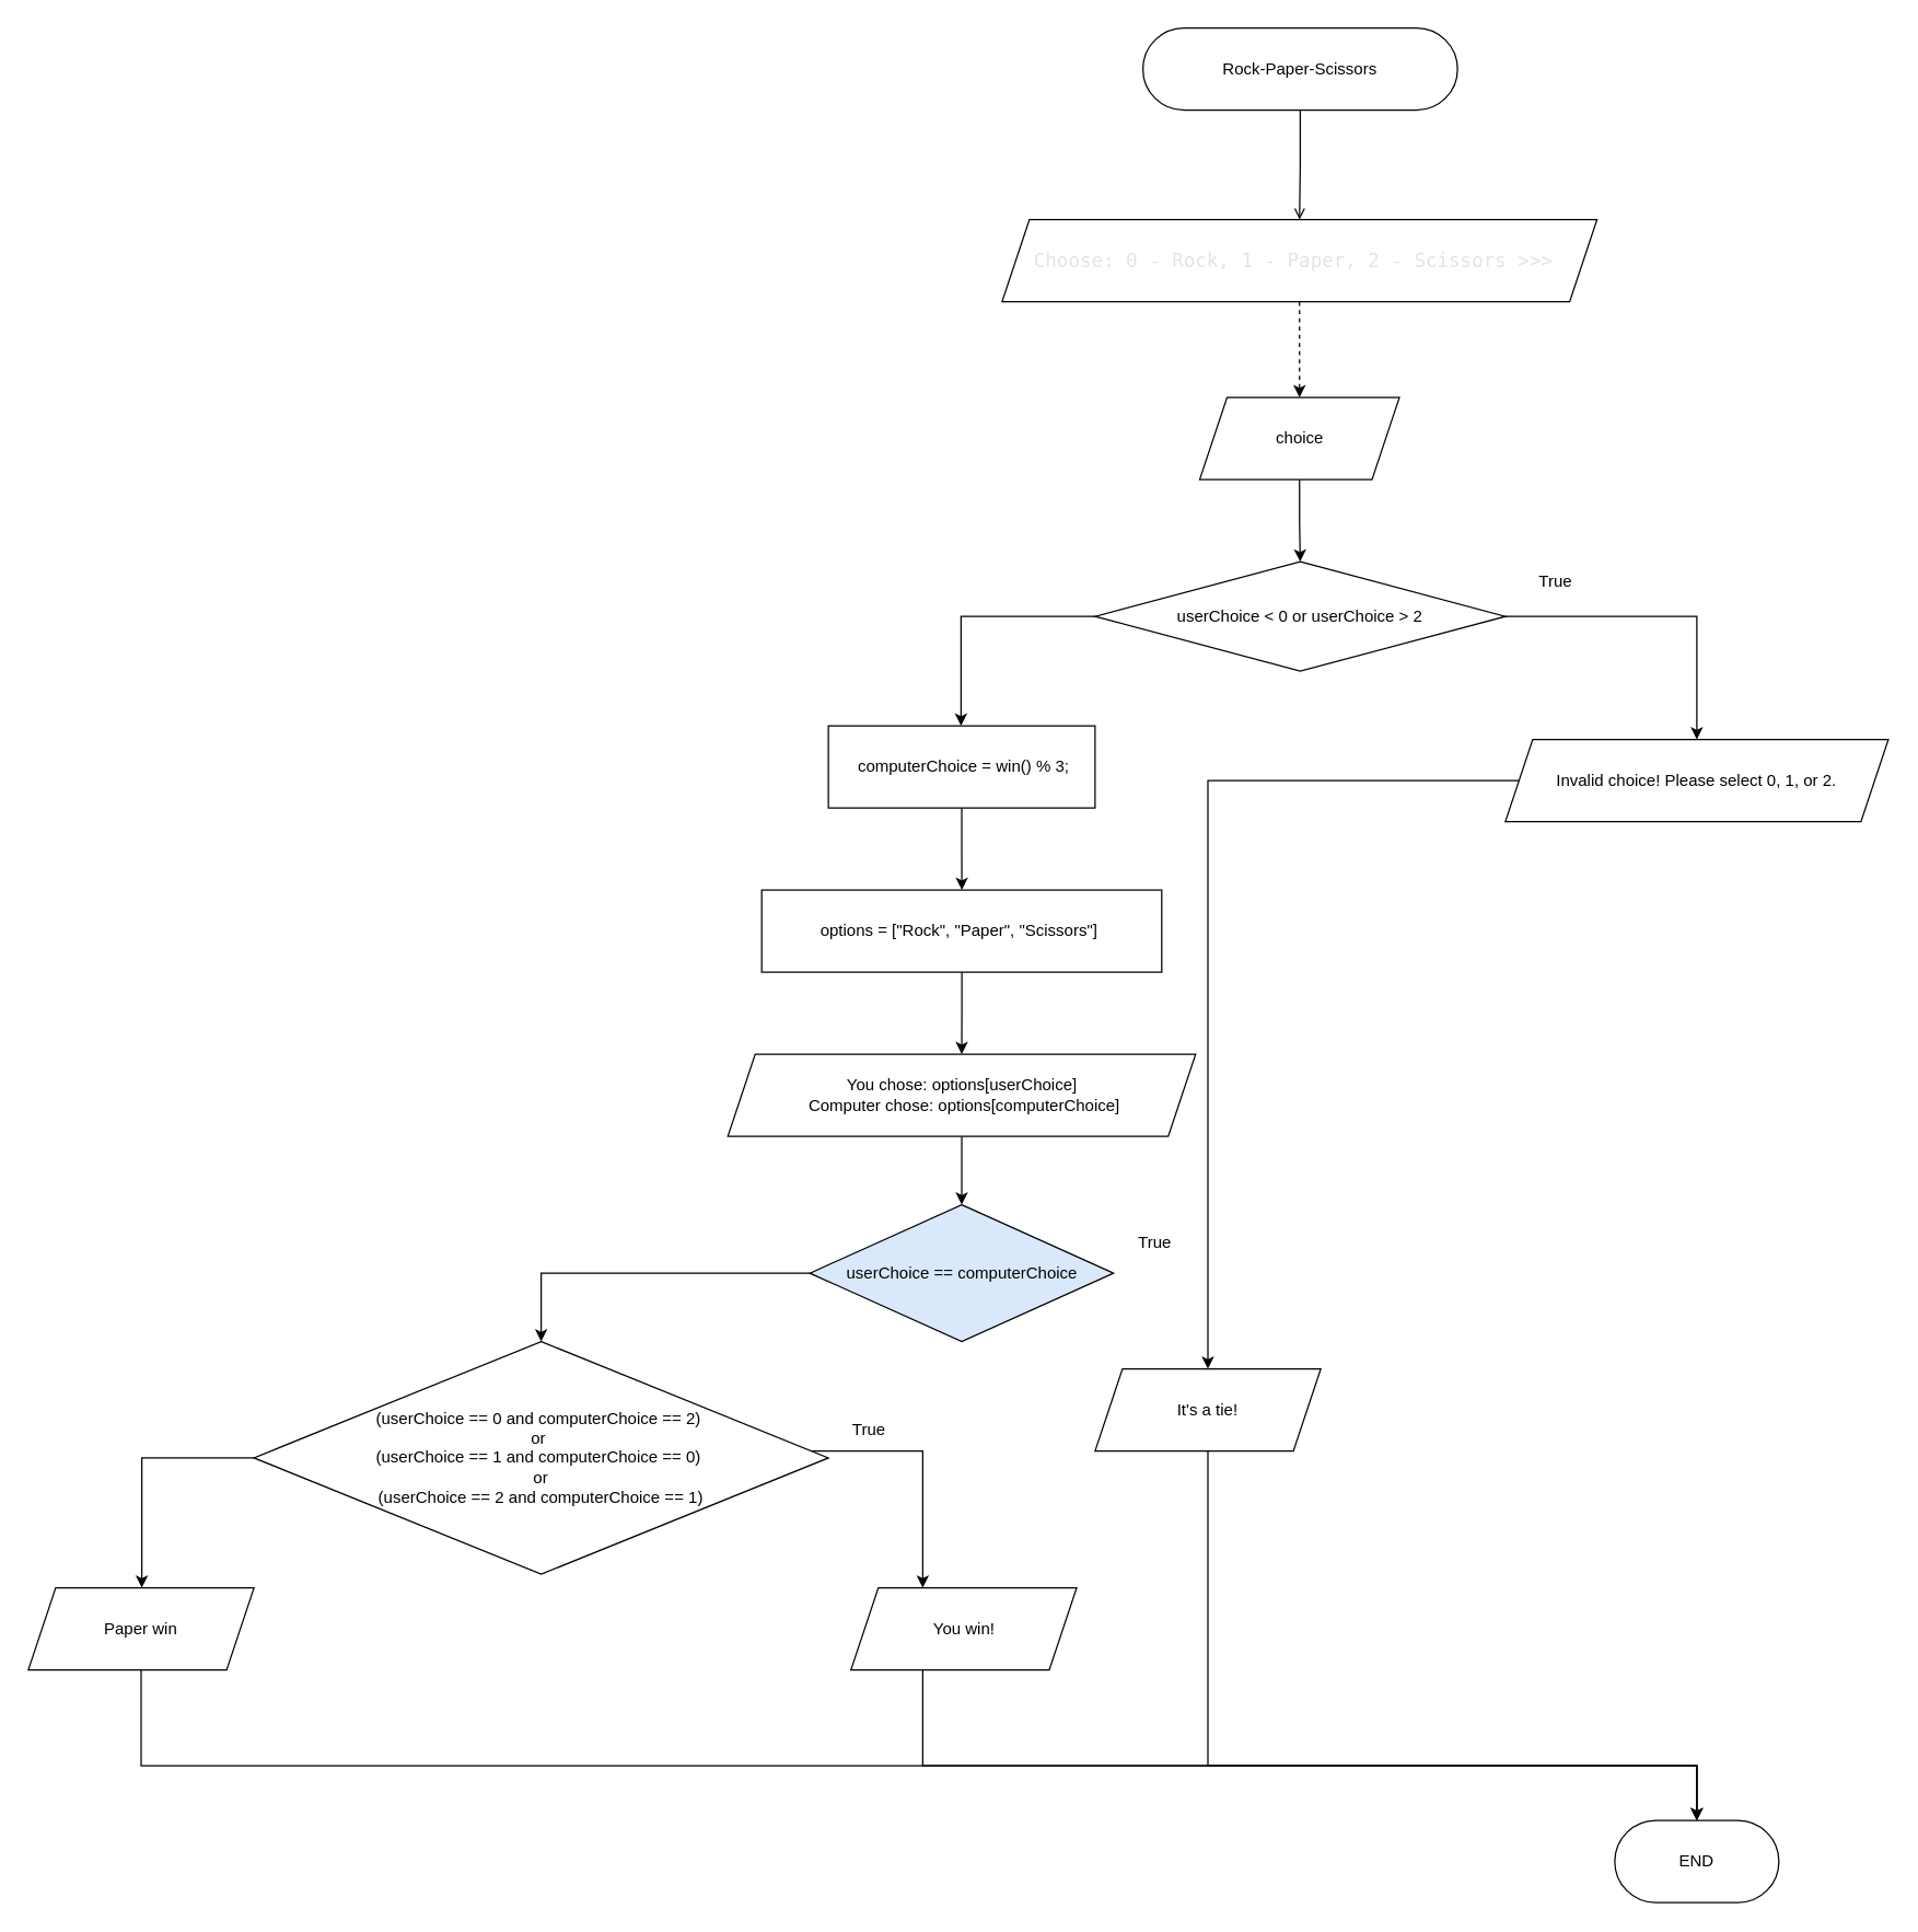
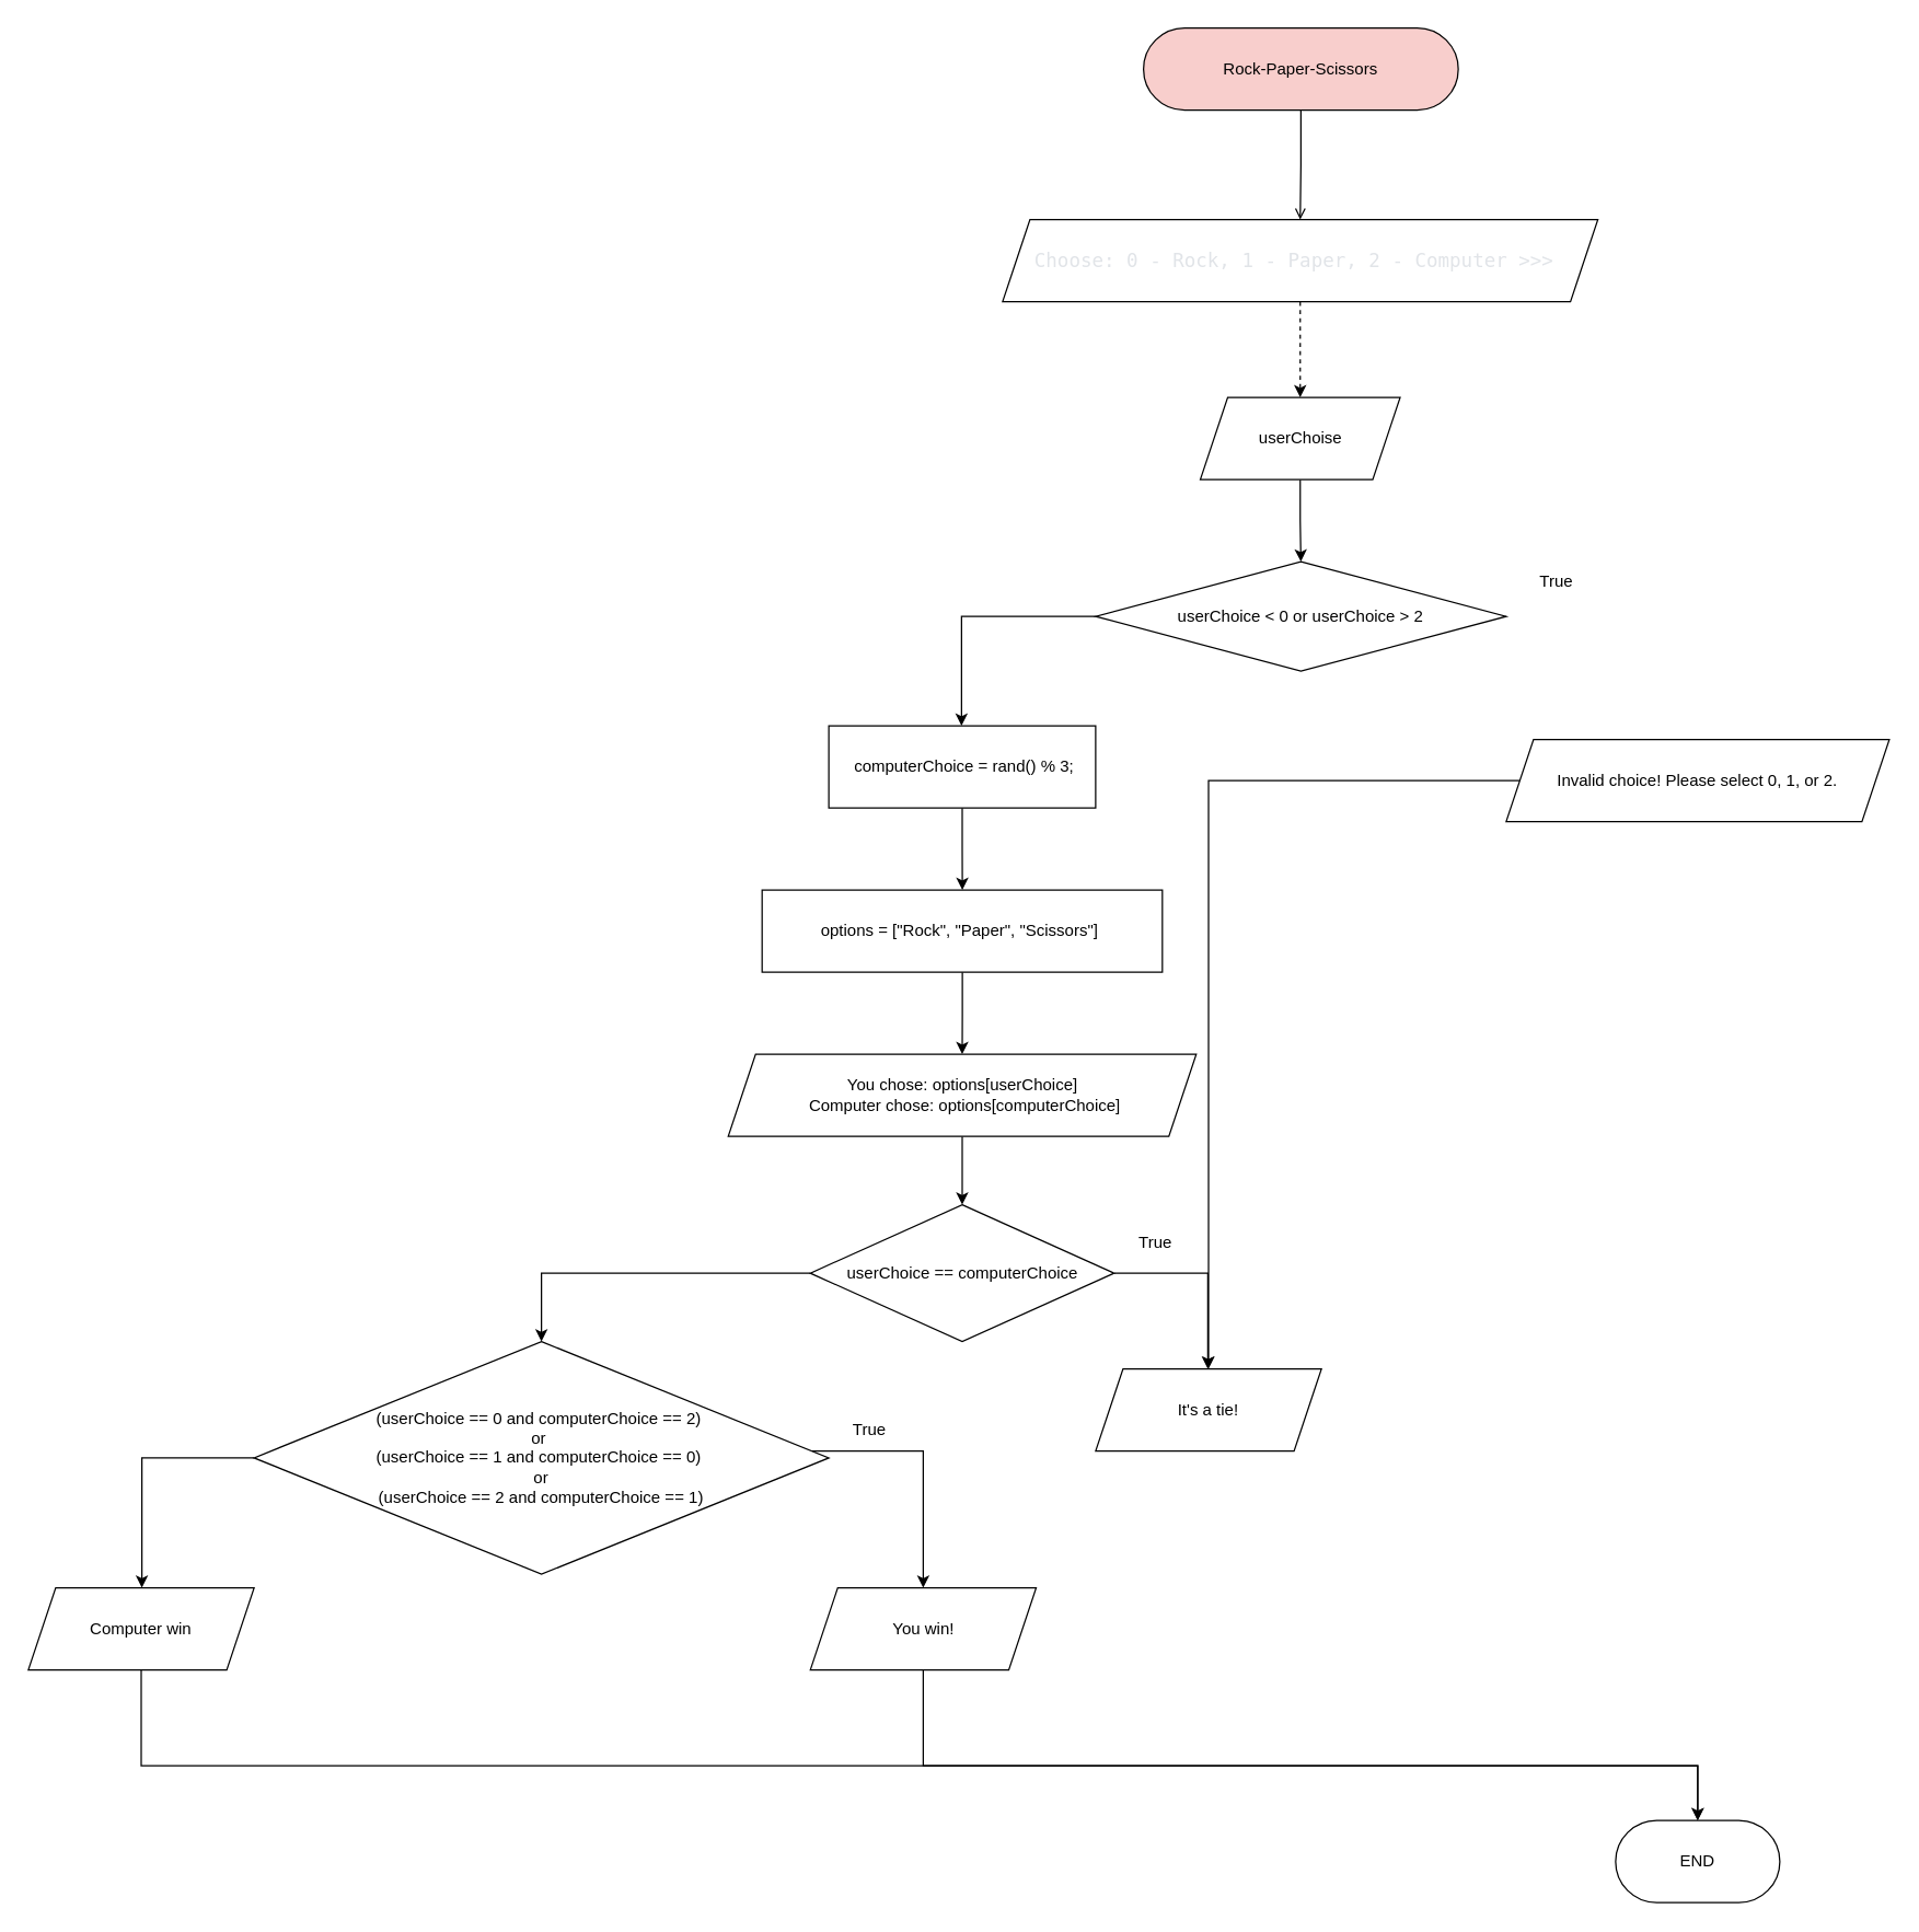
- <mxCell id="3" value="Rock-Paper-Scissors" style="rounded=1;whiteSpace=wrap;html=1;arcSize=50;" vertex="1" parent="1"><mxGeometry x="835" y="20" width="230" height="60" as="geometry" /></mxCell>
+ <mxCell id="3" value="Rock-Paper-Scissors" style="rounded=1;whiteSpace=wrap;html=1;arcSize=50;fillColor=#f8cecc;" vertex="1" parent="1"><mxGeometry x="835" y="20" width="230" height="60" as="geometry" /></mxCell>
- <mxCell id="5" value="&lt;div style=&quot;color: rgb(225, 228, 232); font-family: &amp;quot;Droid Sans Mono&amp;quot;, &amp;quot;monospace&amp;quot;, monospace; font-size: 14px; line-height: 19px; white-space: pre;&quot;&gt;&lt;span&gt;Choose: 0 - Rock, 1 - Paper, 2 - Scissors &amp;gt;&amp;gt;&amp;gt; &lt;/span&gt;&lt;/div&gt;" style="shape=parallelogram;perimeter=parallelogramPerimeter;whiteSpace=wrap;html=1;fixedSize=1;" vertex="1" parent="1"><mxGeometry x="732" y="160" width="435" height="60" as="geometry" /></mxCell>
+ <mxCell id="5" value="&lt;div style=&quot;color: rgb(225, 228, 232); font-family: &amp;quot;Droid Sans Mono&amp;quot;, &amp;quot;monospace&amp;quot;, monospace; font-size: 14px; line-height: 19px; white-space: pre;&quot;&gt;&lt;span&gt;Choose: 0 - Rock, 1 - Paper, 2 - Computer &amp;gt;&amp;gt;&amp;gt; &lt;/span&gt;&lt;/div&gt;" style="shape=parallelogram;perimeter=parallelogramPerimeter;whiteSpace=wrap;html=1;fixedSize=1;" vertex="1" parent="1"><mxGeometry x="732" y="160" width="435" height="60" as="geometry" /></mxCell>
- <mxCell id="7" value="choice" style="shape=parallelogram;perimeter=parallelogramPerimeter;whiteSpace=wrap;html=1;fixedSize=1;" vertex="1" parent="1"><mxGeometry x="876.5" y="290" width="146" height="60" as="geometry" /></mxCell>
+ <mxCell id="7" value="userChoise" style="shape=parallelogram;perimeter=parallelogramPerimeter;whiteSpace=wrap;html=1;fixedSize=1;" vertex="1" parent="1"><mxGeometry x="876.5" y="290" width="146" height="60" as="geometry" /></mxCell>
- <mxCell id="8" style="edgeStyle=orthogonalEdgeStyle;rounded=0;orthogonalLoop=1;jettySize=auto;html=1;" edge="1" parent="1" source="10" target="12"><mxGeometry relative="1" as="geometry"><Array as="points"><mxPoint x="1240" y="450" /></Array></mxGeometry></mxCell>
- <mxCell id="15" value="&amp;nbsp;computerChoice = win() % &lt;span class=&quot;hljs-number&quot;&gt;3&lt;/span&gt;;" style="rounded=0;whiteSpace=wrap;html=1;" vertex="1" parent="1"><mxGeometry x="605" y="530" width="195" height="60" as="geometry" /></mxCell>
+ <mxCell id="15" value="&amp;nbsp;computerChoice = rand() % &lt;span class=&quot;hljs-number&quot;&gt;3&lt;/span&gt;;" style="rounded=0;whiteSpace=wrap;html=1;" vertex="1" parent="1"><mxGeometry x="605" y="530" width="195" height="60" as="geometry" /></mxCell>
- <mxCell id="22" value="userChoice == computerChoice" style="rhombus;whiteSpace=wrap;html=1;fillColor=#dae8fc;" vertex="1" parent="1"><mxGeometry x="591.5" y="880" width="222" height="100" as="geometry" /></mxCell>
+ <mxCell id="22" value="userChoice == computerChoice" style="rhombus;whiteSpace=wrap;html=1;" vertex="1" parent="1"><mxGeometry x="591.5" y="880" width="222" height="100" as="geometry" /></mxCell>
+ <mxCell id="20" style="edgeStyle=orthogonalEdgeStyle;rounded=0;orthogonalLoop=1;jettySize=auto;html=1;" edge="1" parent="1" source="22" target="24"><mxGeometry relative="1" as="geometry"><Array as="points"><mxPoint x="882" y="930" /></Array></mxGeometry></mxCell>
- <mxCell id="23" style="edgeStyle=orthogonalEdgeStyle;rounded=0;orthogonalLoop=1;jettySize=auto;html=1;entryX=0.5;entryY=0;entryDx=0;entryDy=0;" edge="1" parent="1" source="24" target="34"><mxGeometry relative="1" as="geometry"><Array as="points"><mxPoint x="882" y="1290" /><mxPoint x="1240" y="1290" /></Array></mxGeometry></mxCell>
- <mxCell id="31" value="&lt;div style=&quot;text-align: left;&quot;&gt;&lt;span style=&quot;background-color: transparent; color: light-dark(rgb(0, 0, 0), rgb(255, 255, 255));&quot;&gt;Paper win&lt;/span&gt;&lt;/div&gt;" style="shape=parallelogram;perimeter=parallelogramPerimeter;whiteSpace=wrap;html=1;fixedSize=1;" vertex="1" parent="1"><mxGeometry x="20" y="1160" width="165" height="60" as="geometry" /></mxCell>
+ <mxCell id="31" value="&lt;div style=&quot;text-align: left;&quot;&gt;&lt;span style=&quot;background-color: transparent; color: light-dark(rgb(0, 0, 0), rgb(255, 255, 255));&quot;&gt;Computer win&lt;/span&gt;&lt;/div&gt;" style="shape=parallelogram;perimeter=parallelogramPerimeter;whiteSpace=wrap;html=1;fixedSize=1;" vertex="1" parent="1"><mxGeometry x="20" y="1160" width="165" height="60" as="geometry" /></mxCell>
- <mxCell id="29" value="&lt;span style=&quot;text-align: left;&quot;&gt;You win!&lt;/span&gt;" style="shape=parallelogram;perimeter=parallelogramPerimeter;whiteSpace=wrap;html=1;fixedSize=1;" vertex="1" parent="1"><mxGeometry x="621.5" y="1160" width="165" height="60" as="geometry" /></mxCell>
+ <mxCell id="29" value="&lt;span style=&quot;text-align: left;&quot;&gt;You win!&lt;/span&gt;" style="shape=parallelogram;perimeter=parallelogramPerimeter;whiteSpace=wrap;html=1;fixedSize=1;" vertex="1" parent="1"><mxGeometry x="591.5" y="1160" width="165" height="60" as="geometry" /></mxCell>
